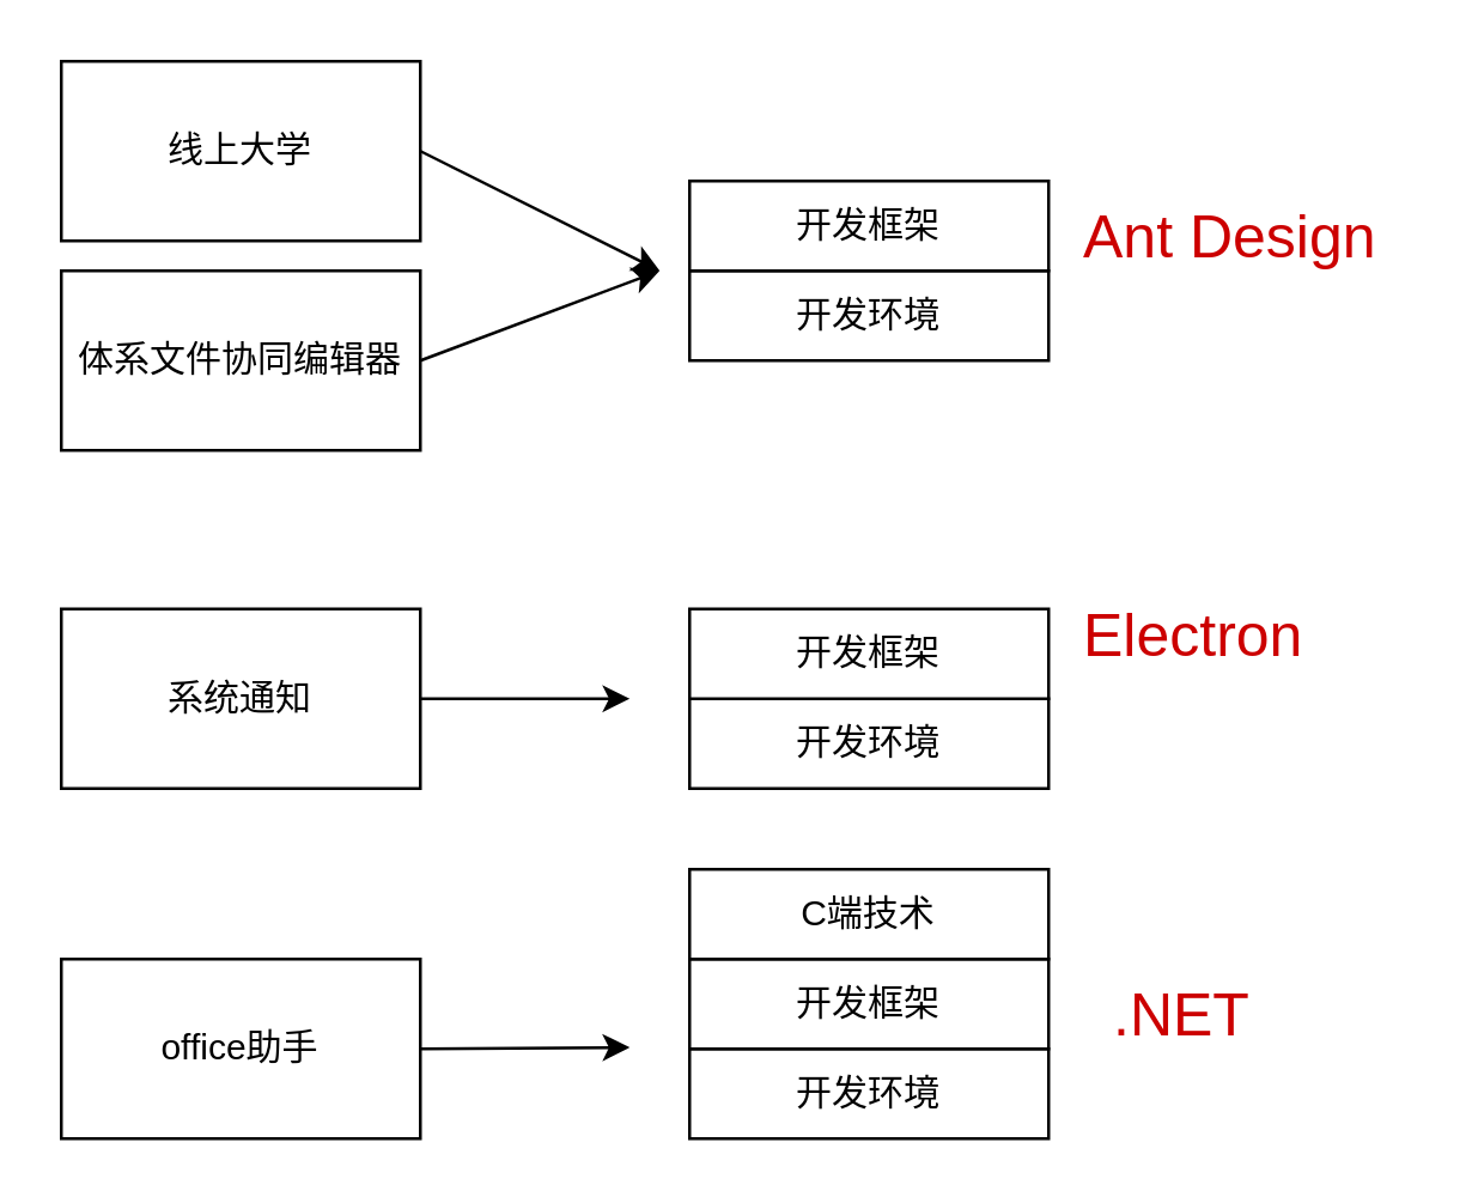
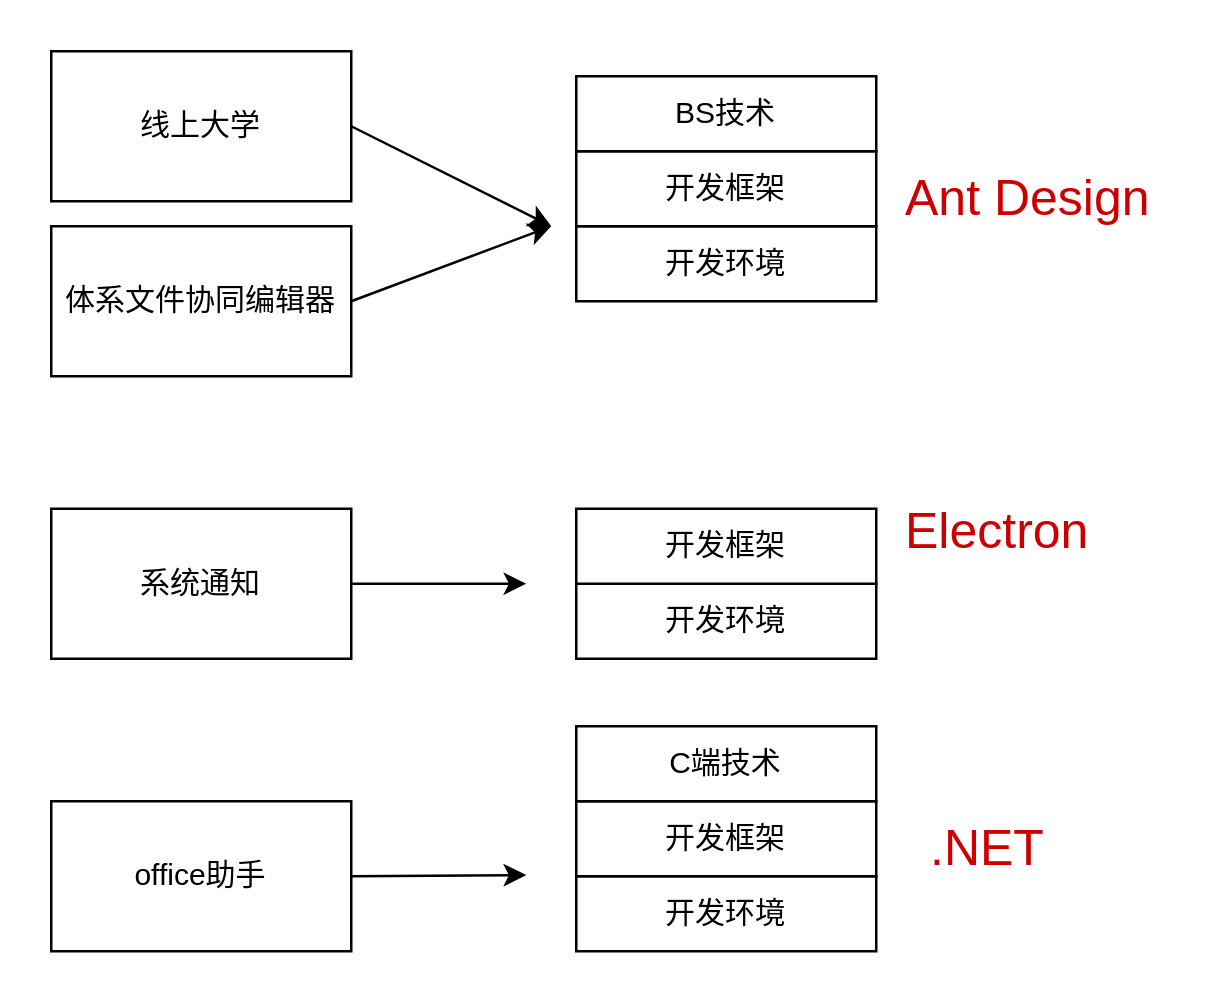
+ <mxCell id="16" value="BS技术" style="rounded=0;whiteSpace=wrap;html=1;" vertex="1" parent="1"><mxGeometry x="230" y="30" width="120" height="30" as="geometry" /></mxCell>
